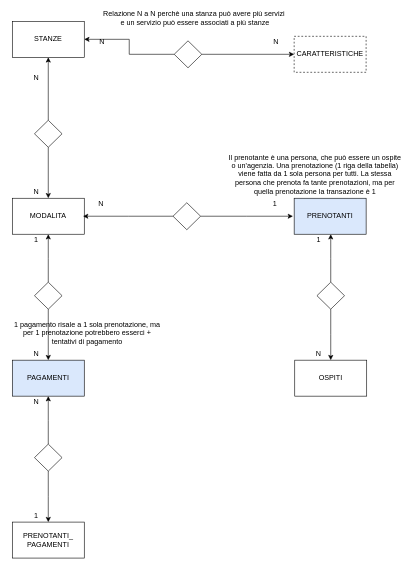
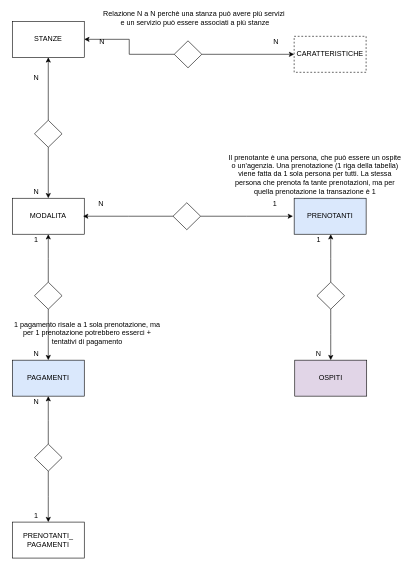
- <mxCell id="22" value="OSPITI" style="rounded=0;whiteSpace=wrap;html=1;" vertex="1" parent="1"><mxGeometry x="491" y="600" width="120" height="60" as="geometry" /></mxCell>
+ <mxCell id="22" value="OSPITI" style="rounded=0;whiteSpace=wrap;html=1;fillColor=#e1d5e7;" vertex="1" parent="1"><mxGeometry x="491" y="600" width="120" height="60" as="geometry" /></mxCell>
